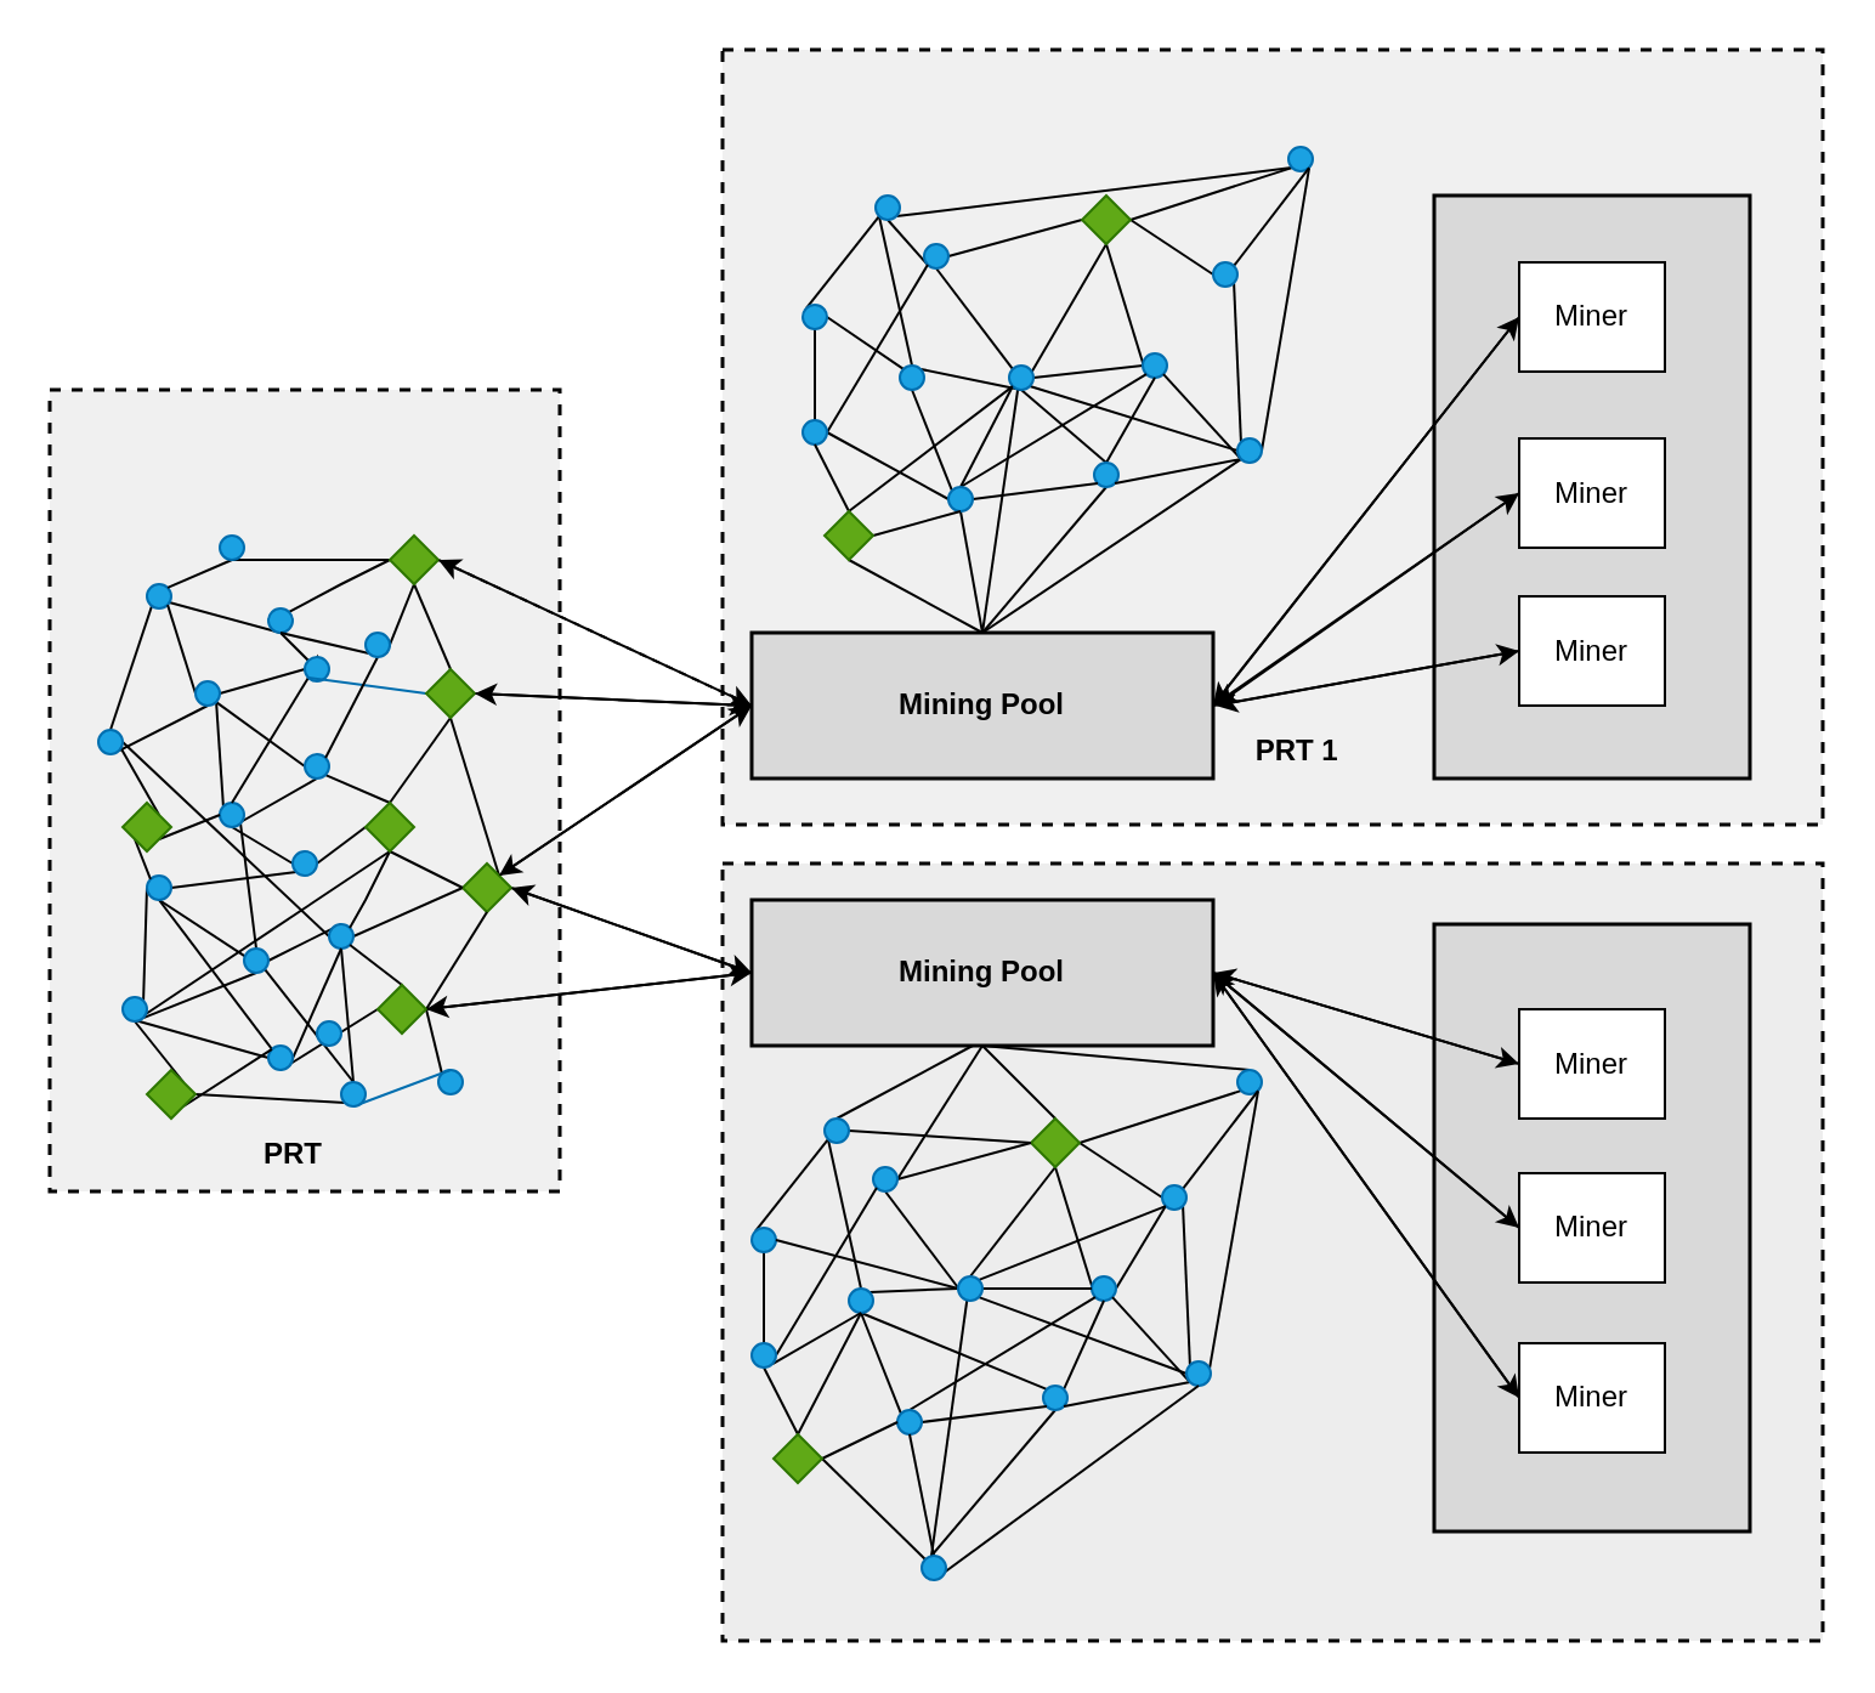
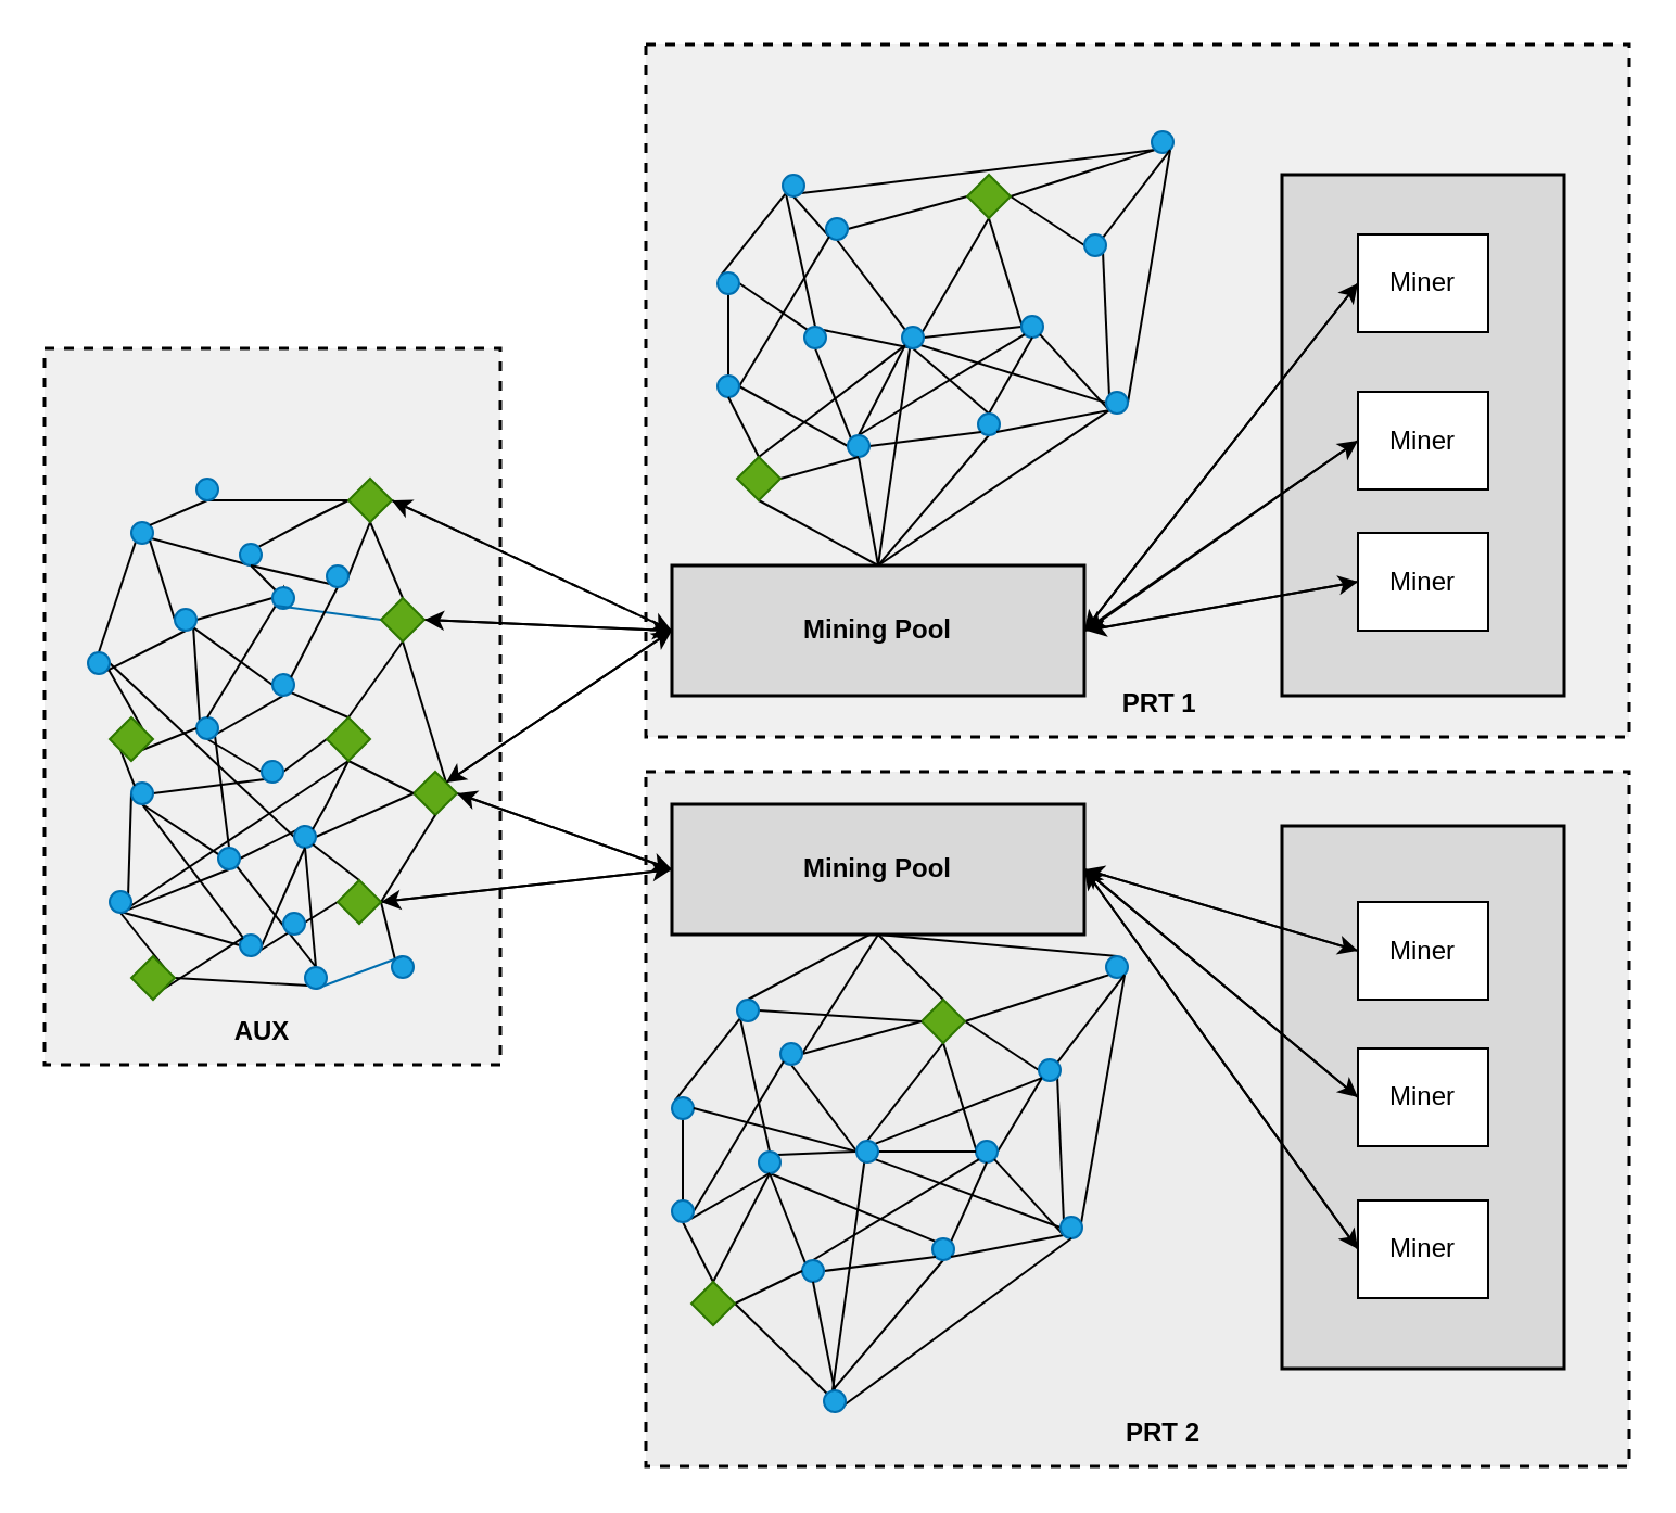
- <mxCell id="221" value="&lt;b&gt;PRT 1&amp;nbsp;&lt;/b&gt;" style="text;html=1;align=center;verticalAlign=middle;resizable=0;points=[];autosize=1;strokeColor=none;fillColor=none;" vertex="1" parent="1"><mxGeometry x="505" y="294" width="60" height="30" as="geometry" /></mxCell>
+ <mxCell id="221" value="&lt;b&gt;PRT 1&amp;nbsp;&lt;/b&gt;" style="text;html=1;align=center;verticalAlign=middle;resizable=0;points=[];autosize=1;strokeColor=none;fillColor=none;" vertex="1" parent="1"><mxGeometry x="505" y="309" width="60" height="30" as="geometry" /></mxCell>
- <mxCell id="220" value="&lt;b&gt;PRT&lt;/b&gt;" style="text;html=1;align=center;verticalAlign=middle;resizable=0;points=[];autosize=1;strokeColor=none;fillColor=none;" vertex="1" parent="1"><mxGeometry x="95" y="460" width="50" height="30" as="geometry" /></mxCell>
+ <mxCell id="220" value="&lt;b&gt;AUX&lt;/b&gt;" style="text;html=1;align=center;verticalAlign=middle;resizable=0;points=[];autosize=1;strokeColor=none;fillColor=none;" vertex="1" parent="1"><mxGeometry x="95" y="460" width="50" height="30" as="geometry" /></mxCell>
+ <mxCell id="222" value="&lt;b&gt;PRT 2&lt;/b&gt;" style="text;html=1;align=center;verticalAlign=middle;resizable=0;points=[];autosize=1;strokeColor=none;fillColor=none;" vertex="1" parent="1"><mxGeometry x="505" y="645" width="60" height="30" as="geometry" /></mxCell>
